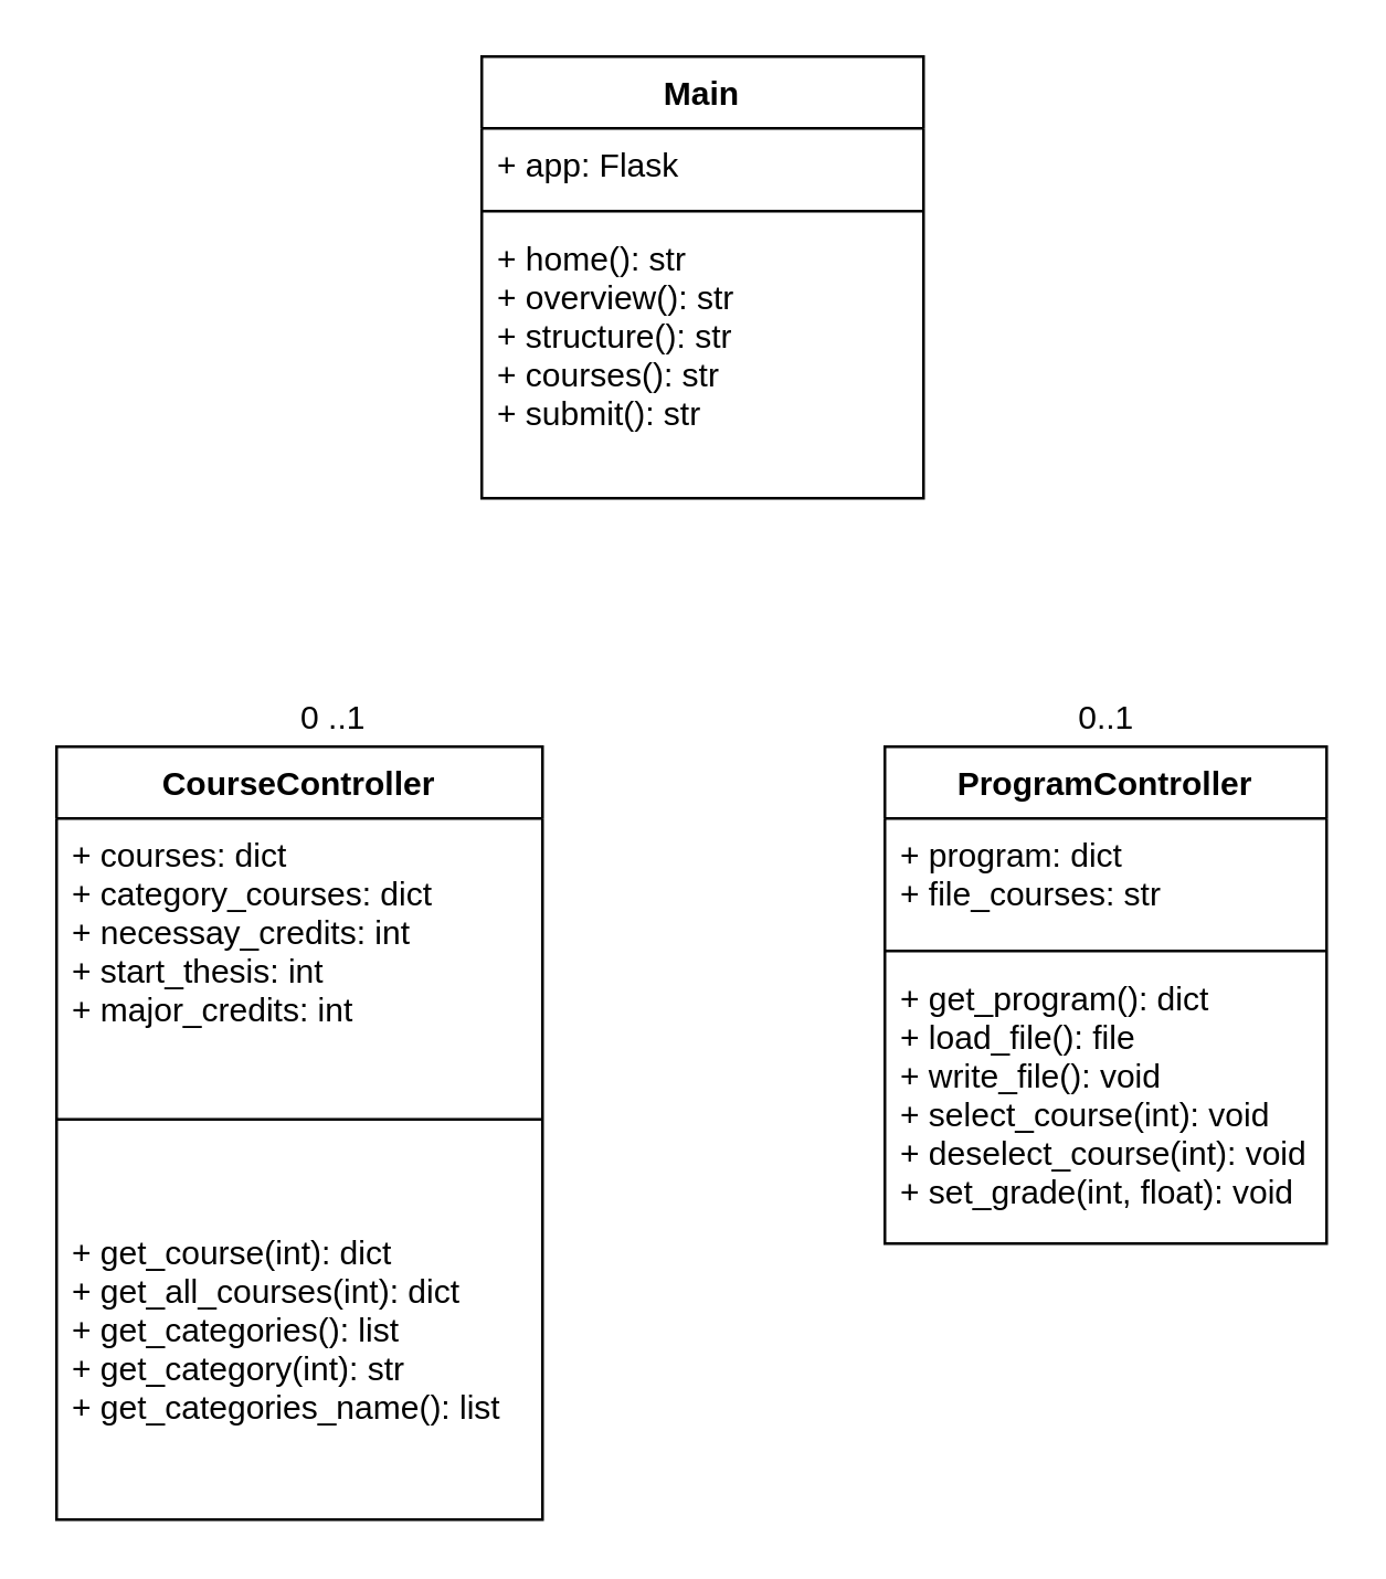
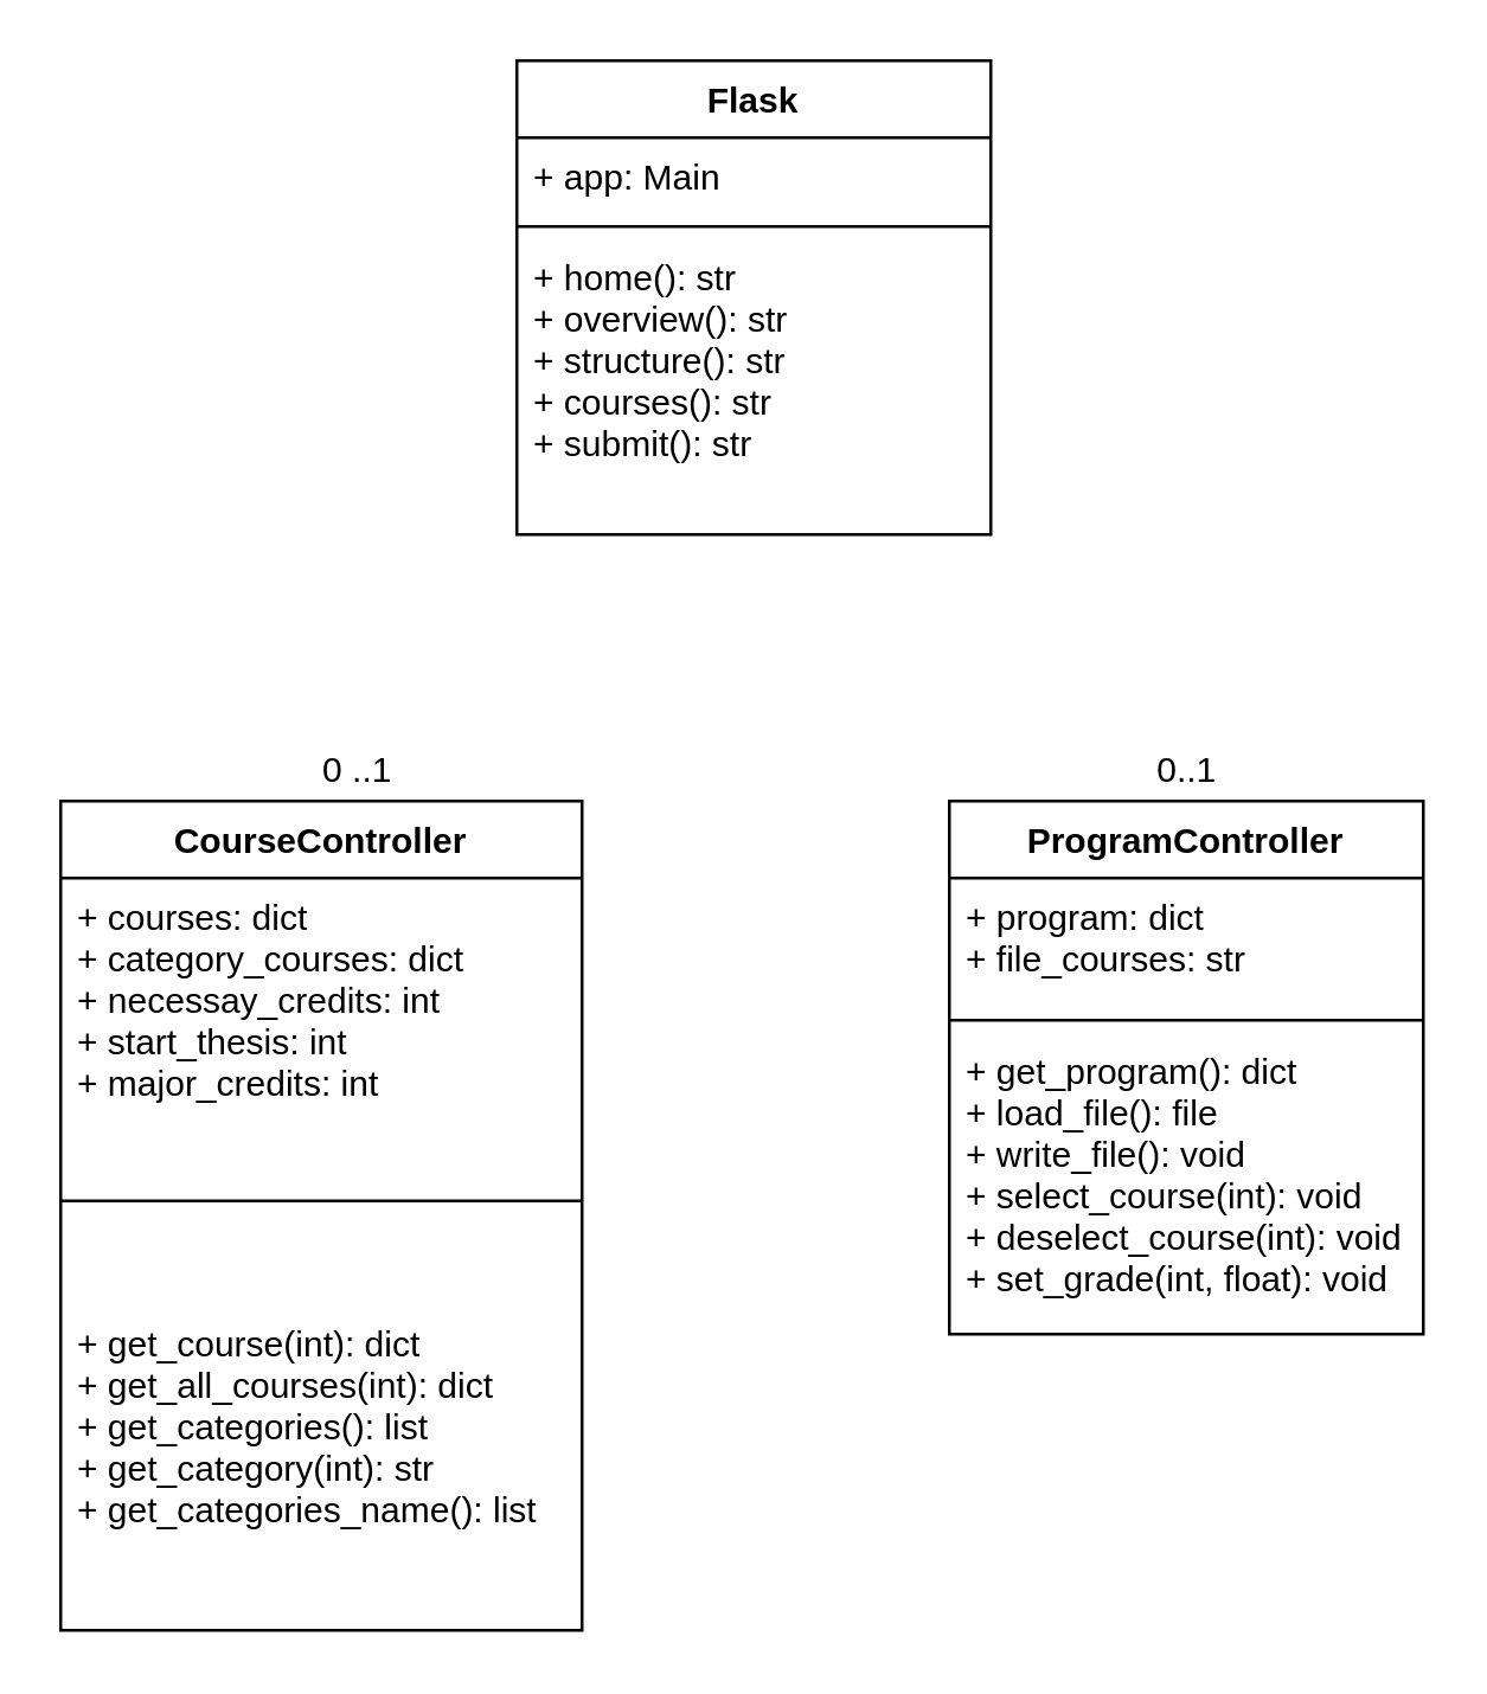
- <mxCell id="10" value="Main" style="swimlane;fontStyle=1;align=center;verticalAlign=top;childLayout=stackLayout;horizontal=1;startSize=26;horizontalStack=0;resizeParent=1;resizeParentMax=0;resizeLast=0;collapsible=1;marginBottom=0;labelBorderColor=none;" parent="1" vertex="1"><mxGeometry x="174" y="20" width="160" height="160" as="geometry" /></mxCell>
+ <mxCell id="10" value="Flask" style="swimlane;fontStyle=1;align=center;verticalAlign=top;childLayout=stackLayout;horizontal=1;startSize=26;horizontalStack=0;resizeParent=1;resizeParentMax=0;resizeLast=0;collapsible=1;marginBottom=0;labelBorderColor=none;" parent="1" vertex="1"><mxGeometry x="174" y="20" width="160" height="160" as="geometry" /></mxCell>
- <mxCell id="11" value="+ app: Flask" style="text;strokeColor=none;fillColor=none;align=left;verticalAlign=top;spacingLeft=4;spacingRight=4;overflow=hidden;rotatable=0;points=[[0,0.5],[1,0.5]];portConstraint=eastwest;labelBorderColor=none;" parent="10" vertex="1"><mxGeometry y="26" width="160" height="26" as="geometry" /></mxCell>
+ <mxCell id="11" value="+ app: Main" style="text;strokeColor=none;fillColor=none;align=left;verticalAlign=top;spacingLeft=4;spacingRight=4;overflow=hidden;rotatable=0;points=[[0,0.5],[1,0.5]];portConstraint=eastwest;labelBorderColor=none;" parent="10" vertex="1"><mxGeometry y="26" width="160" height="26" as="geometry" /></mxCell>
